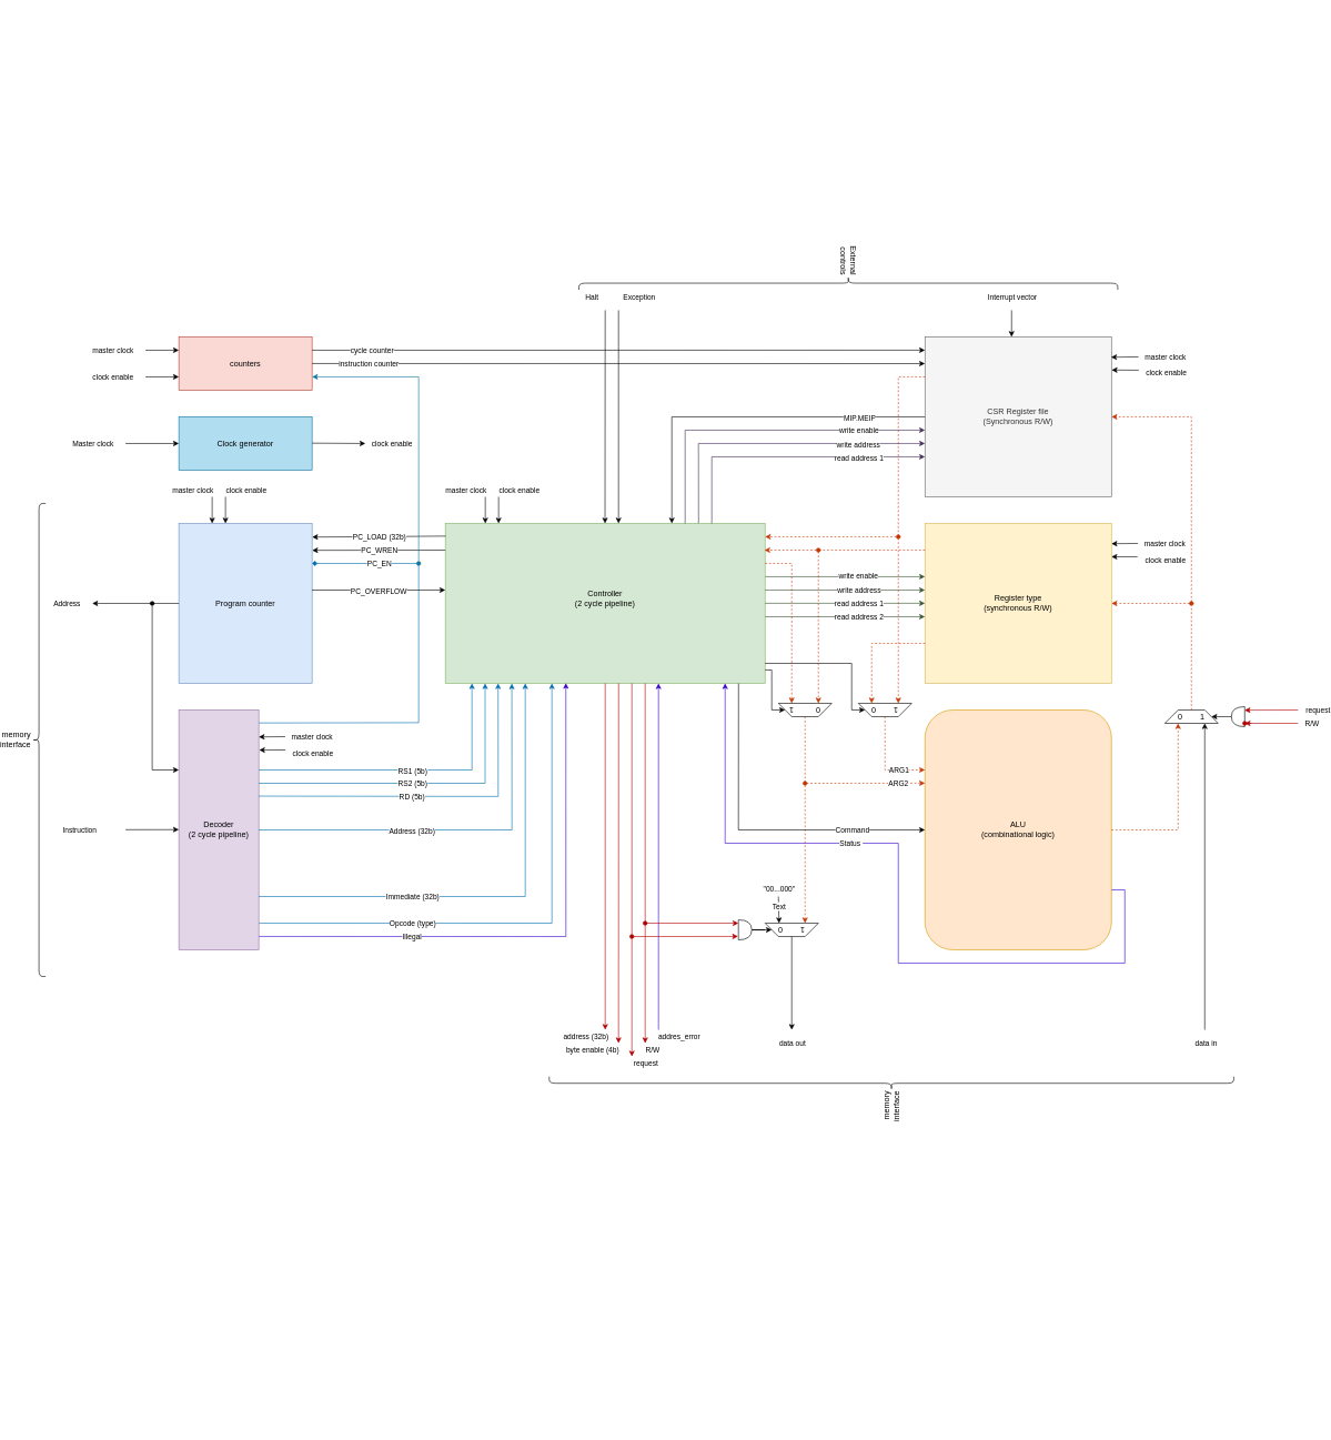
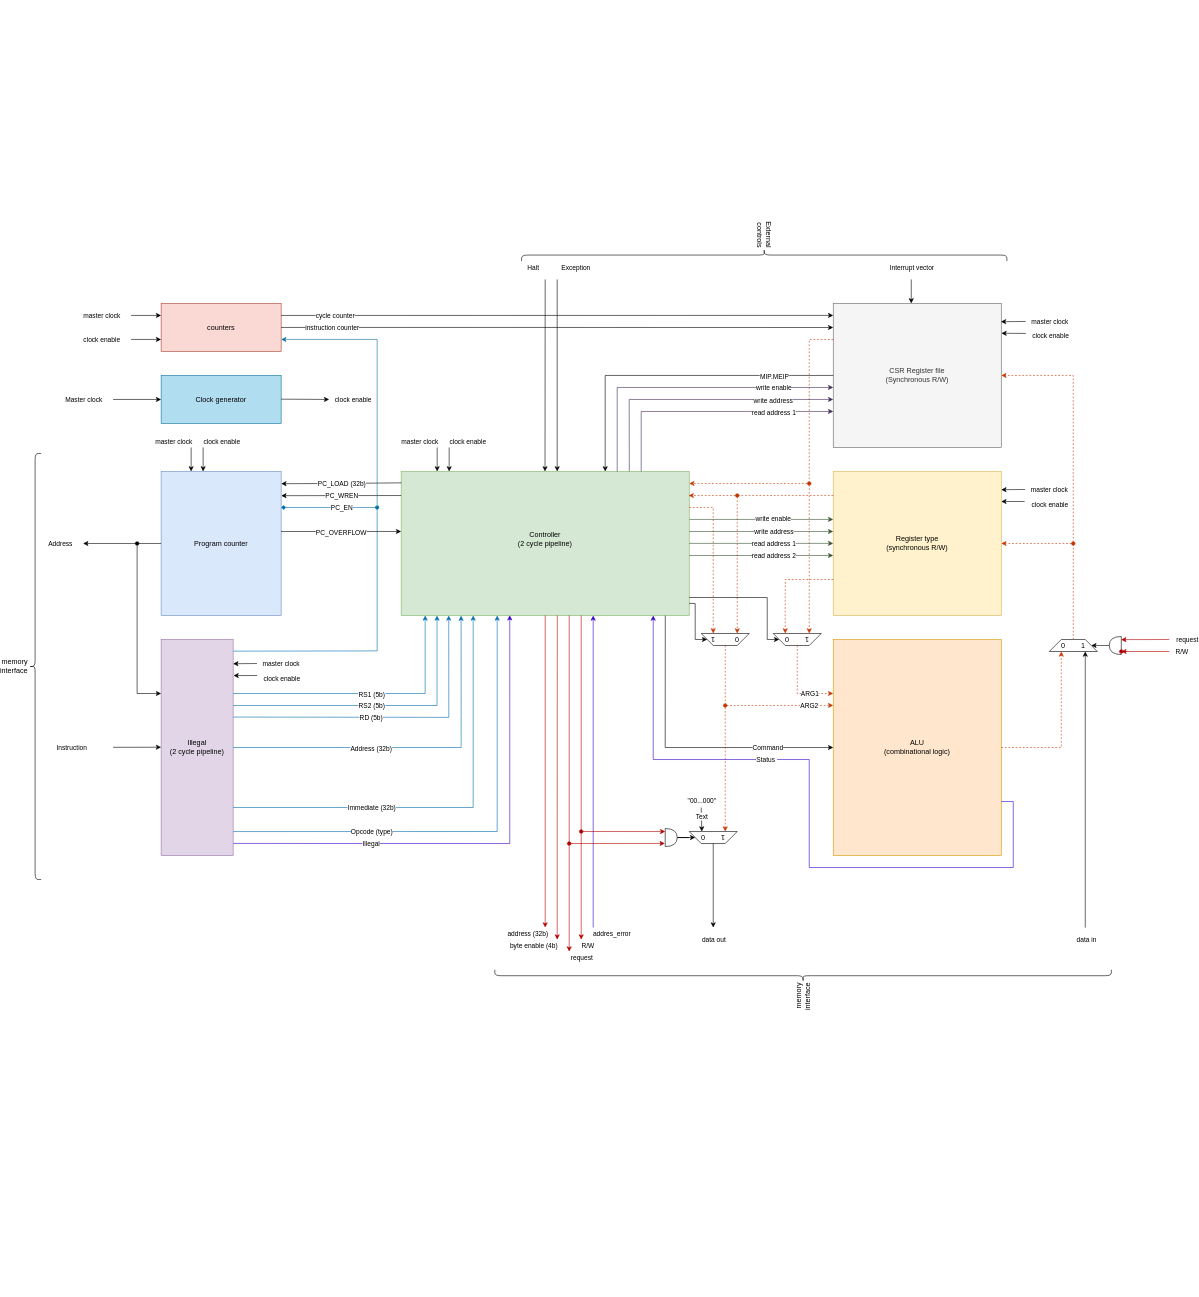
- <mxCell id="3" value="Decoder&lt;div&gt;(2 cycle pipeline)&lt;/div&gt;" style="rounded=0;whiteSpace=wrap;html=1;fillColor=#e1d5e7;strokeColor=#9673a6;" parent="1" vertex="1"><mxGeometry x="240" y="1065" width="120" height="360" as="geometry" /></mxCell>
+ <mxCell id="3" value="Illegal&lt;div&gt;(2 cycle pipeline)&lt;/div&gt;" style="rounded=0;whiteSpace=wrap;html=1;fillColor=#e1d5e7;strokeColor=#9673a6;" parent="1" vertex="1"><mxGeometry x="240" y="1065" width="120" height="360" as="geometry" /></mxCell>
- <mxCell id="6" value="ALU&lt;div&gt;(combinational logic)&lt;/div&gt;" style="whiteSpace=wrap;html=1;fillColor=#ffe6cc;strokeColor=#d79b00;rounded=1;" parent="1" vertex="1"><mxGeometry x="1360" y="1065" width="280" height="360" as="geometry" /></mxCell>
+ <mxCell id="6" value="ALU&lt;div&gt;(combinational logic)&lt;/div&gt;" style="rounded=0;whiteSpace=wrap;html=1;fillColor=#ffe6cc;strokeColor=#d79b00;" parent="1" vertex="1"><mxGeometry x="1360" y="1065" width="280" height="360" as="geometry" /></mxCell>
